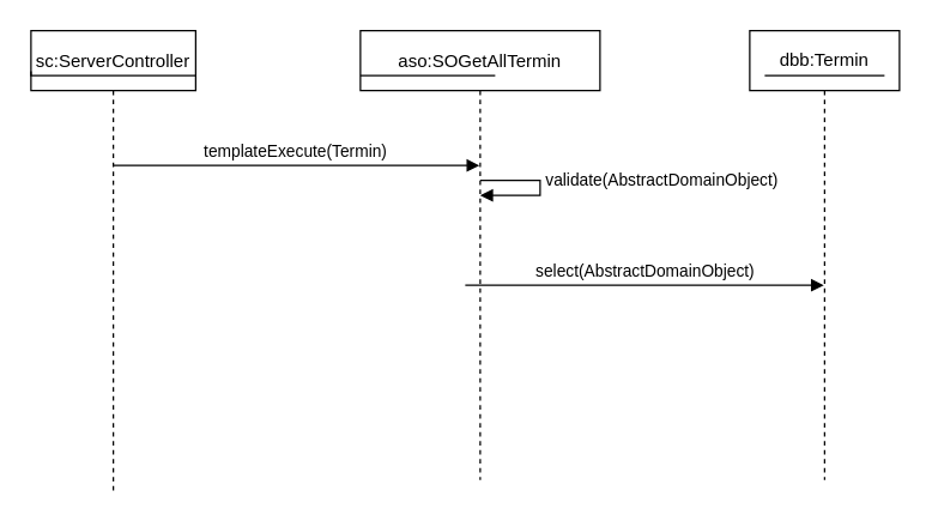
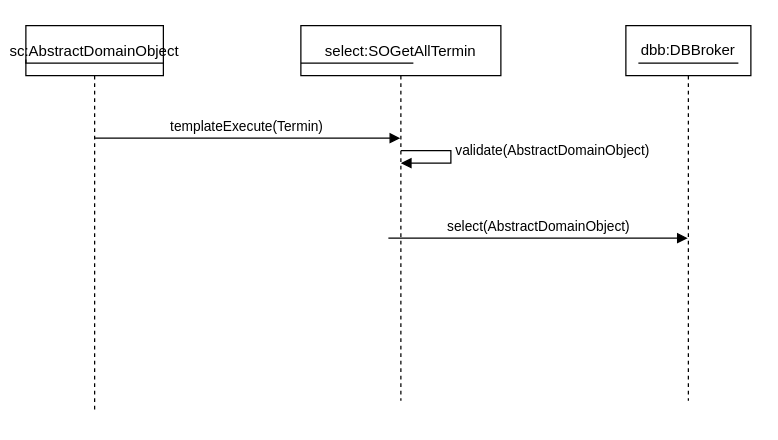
- <mxCell id="2" value="sc:ServerController" style="shape=umlLifeline;perimeter=lifelinePerimeter;container=1;collapsible=0;recursiveResize=0;rounded=0;shadow=0;strokeWidth=1;" parent="1" vertex="1"><mxGeometry x="20" y="20" width="110" height="310" as="geometry" /></mxCell>
+ <mxCell id="2" value="sc:AbstractDomainObject" style="shape=umlLifeline;perimeter=lifelinePerimeter;container=1;collapsible=0;recursiveResize=0;rounded=0;shadow=0;strokeWidth=1;" parent="1" vertex="1"><mxGeometry x="20" y="20" width="110" height="310" as="geometry" /></mxCell>
- <mxCell id="3" value="aso:SOGetAllTermin" style="shape=umlLifeline;perimeter=lifelinePerimeter;container=1;collapsible=0;recursiveResize=0;rounded=0;shadow=0;strokeWidth=1;" parent="1" vertex="1"><mxGeometry x="240" y="20" width="160" height="300" as="geometry" /></mxCell>
+ <mxCell id="3" value="select:SOGetAllTermin" style="shape=umlLifeline;perimeter=lifelinePerimeter;container=1;collapsible=0;recursiveResize=0;rounded=0;shadow=0;strokeWidth=1;" parent="1" vertex="1"><mxGeometry x="240" y="20" width="160" height="300" as="geometry" /></mxCell>
- <mxCell id="7" value="dbb:Termin" style="shape=umlLifeline;perimeter=lifelinePerimeter;whiteSpace=wrap;html=1;container=1;collapsible=0;recursiveResize=0;outlineConnect=0;" parent="1" vertex="1"><mxGeometry x="500" y="20" width="100" height="300" as="geometry" /></mxCell>
+ <mxCell id="7" value="dbb:DBBroker" style="shape=umlLifeline;perimeter=lifelinePerimeter;whiteSpace=wrap;html=1;container=1;collapsible=0;recursiveResize=0;outlineConnect=0;" parent="1" vertex="1"><mxGeometry x="500" y="20" width="100" height="300" as="geometry" /></mxCell>
